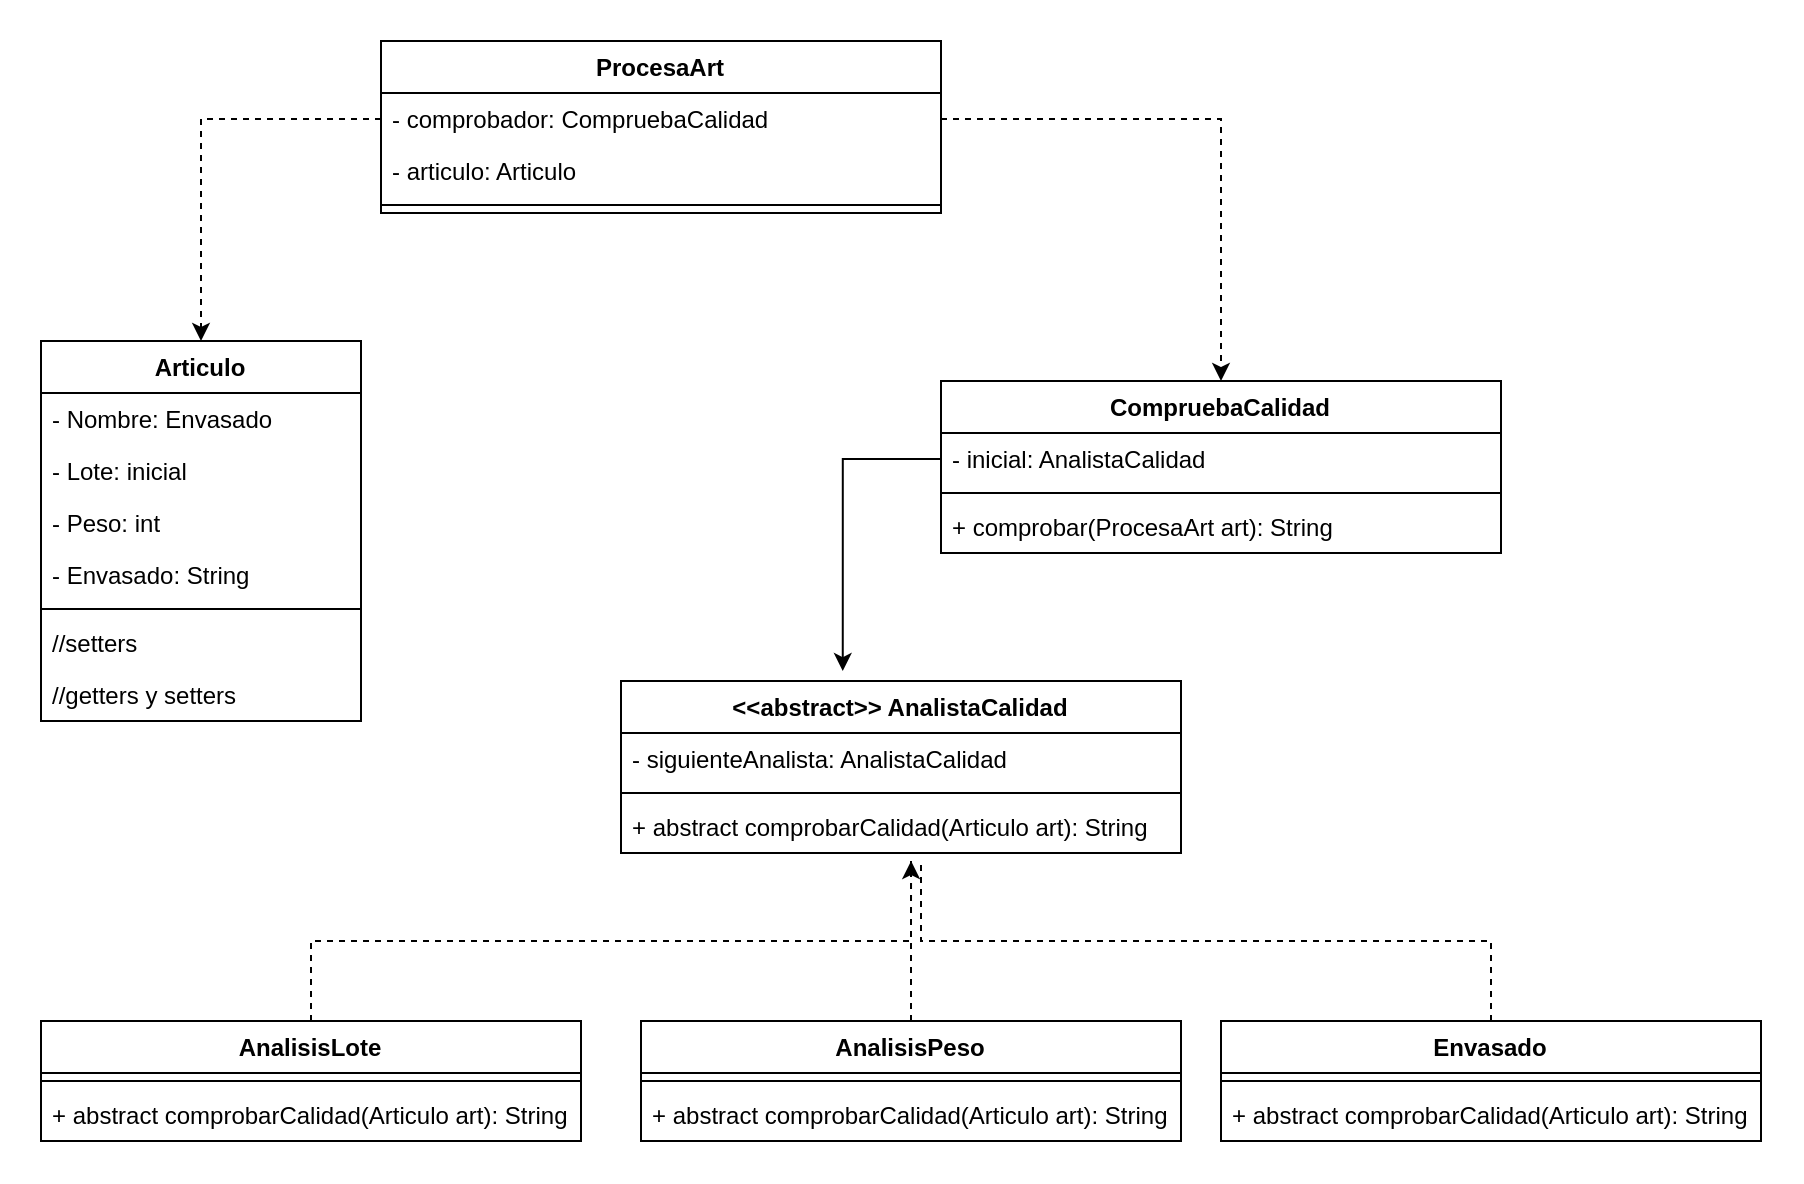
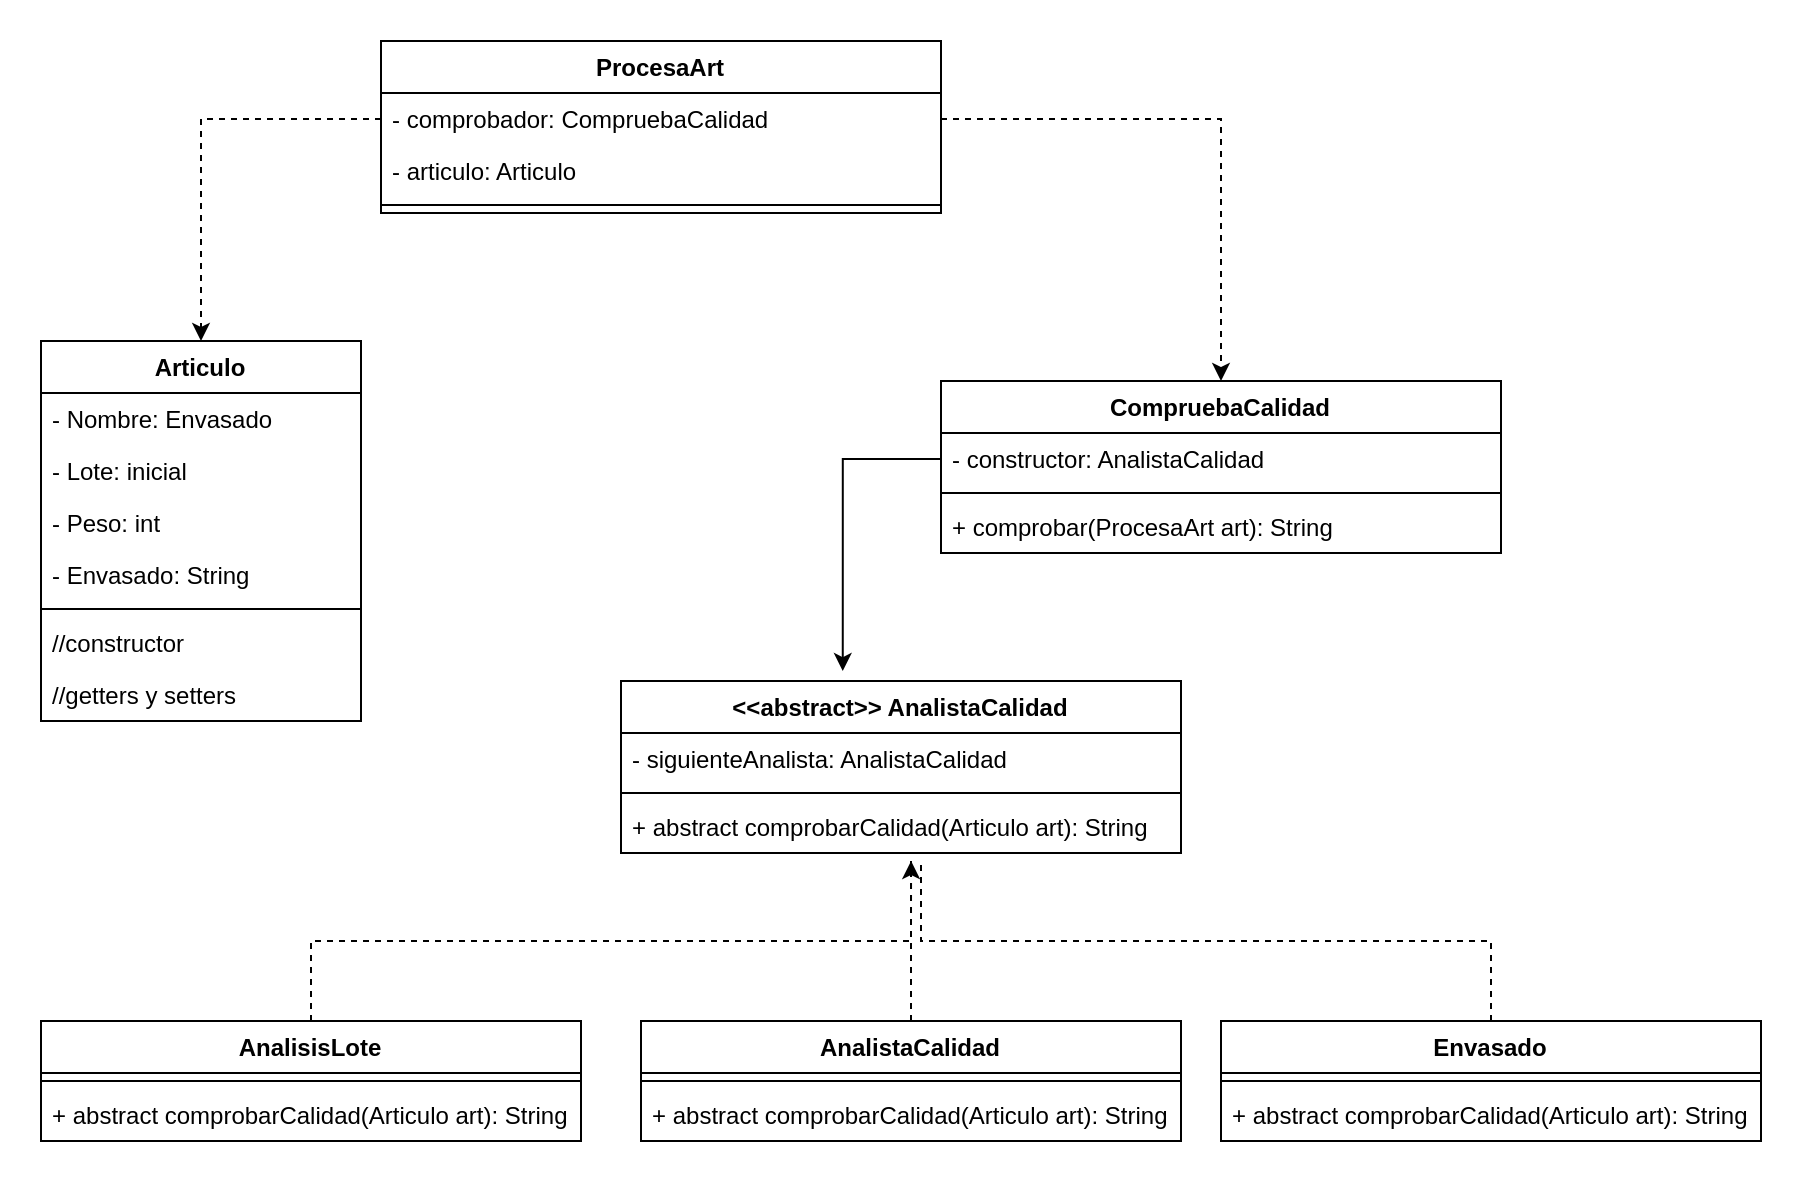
- <mxCell id="27" value="- inicial: AnalistaCalidad" style="text;strokeColor=none;fillColor=none;align=left;verticalAlign=top;spacingLeft=4;spacingRight=4;overflow=hidden;rotatable=0;points=[[0,0.5],[1,0.5]];portConstraint=eastwest;" parent="26" vertex="1"><mxGeometry y="26" width="280" height="26" as="geometry" /></mxCell>
+ <mxCell id="27" value="- constructor: AnalistaCalidad" style="text;strokeColor=none;fillColor=none;align=left;verticalAlign=top;spacingLeft=4;spacingRight=4;overflow=hidden;rotatable=0;points=[[0,0.5],[1,0.5]];portConstraint=eastwest;" parent="26" vertex="1"><mxGeometry y="26" width="280" height="26" as="geometry" /></mxCell>
- <mxCell id="16" value="//setters" style="text;strokeColor=none;fillColor=none;align=left;verticalAlign=top;spacingLeft=4;spacingRight=4;overflow=hidden;rotatable=0;points=[[0,0.5],[1,0.5]];portConstraint=eastwest;" parent="10" vertex="1"><mxGeometry y="138" width="160" height="26" as="geometry" /></mxCell>
+ <mxCell id="16" value="//constructor" style="text;strokeColor=none;fillColor=none;align=left;verticalAlign=top;spacingLeft=4;spacingRight=4;overflow=hidden;rotatable=0;points=[[0,0.5],[1,0.5]];portConstraint=eastwest;" parent="10" vertex="1"><mxGeometry y="138" width="160" height="26" as="geometry" /></mxCell>
- <mxCell id="19" value="AnalisisPeso" style="swimlane;fontStyle=1;align=center;verticalAlign=top;childLayout=stackLayout;horizontal=1;startSize=26;horizontalStack=0;resizeParent=1;resizeParentMax=0;resizeLast=0;collapsible=1;marginBottom=0;" parent="1" vertex="1"><mxGeometry x="320" y="510" width="270" height="60" as="geometry" /></mxCell>
+ <mxCell id="19" value="AnalistaCalidad" style="swimlane;fontStyle=1;align=center;verticalAlign=top;childLayout=stackLayout;horizontal=1;startSize=26;horizontalStack=0;resizeParent=1;resizeParentMax=0;resizeLast=0;collapsible=1;marginBottom=0;" parent="1" vertex="1"><mxGeometry x="320" y="510" width="270" height="60" as="geometry" /></mxCell>
